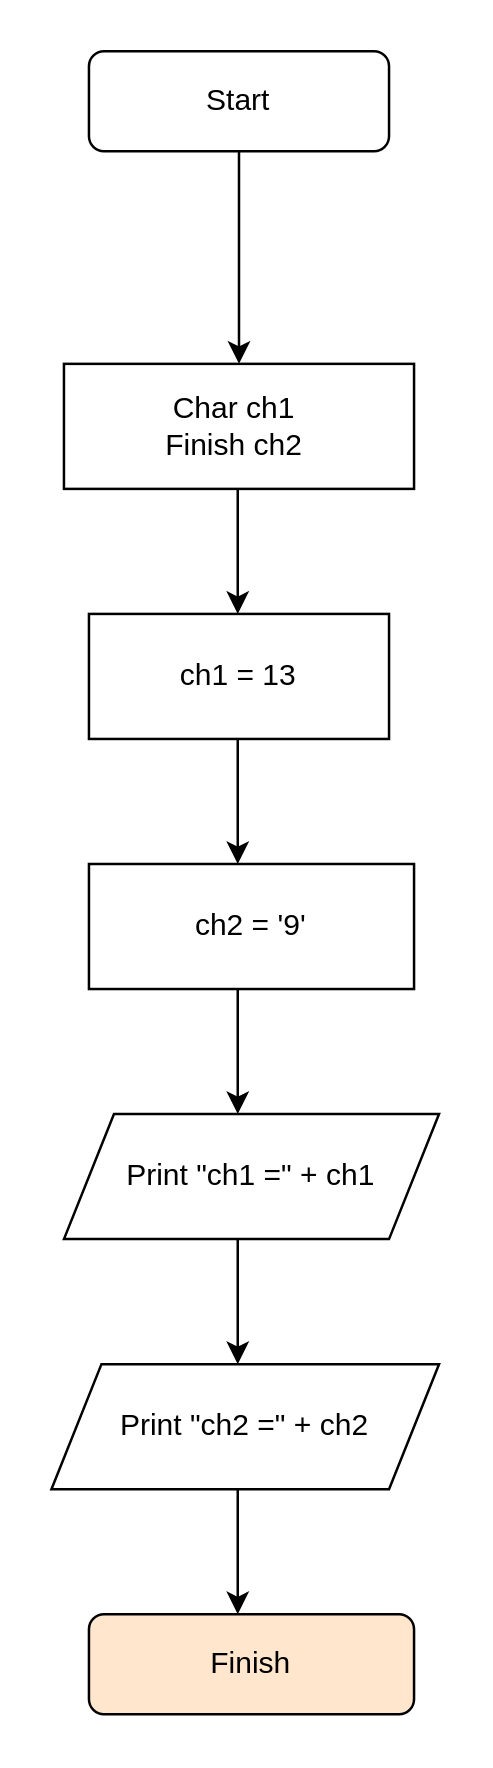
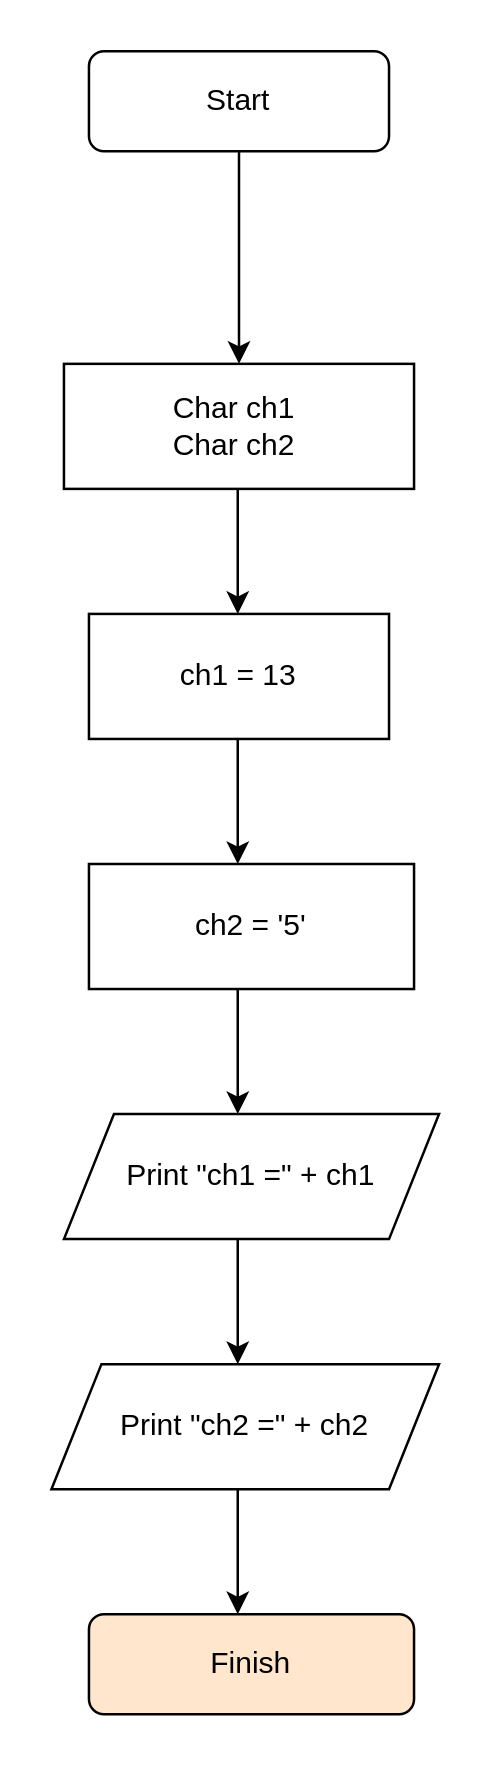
- <mxCell id="4" value="Char ch1&amp;nbsp;&lt;br&gt;Finish ch2&amp;nbsp;" style="rounded=0;whiteSpace=wrap;html=1;" vertex="1" parent="1"><mxGeometry x="25" y="145" width="140" height="50" as="geometry" /></mxCell>
+ <mxCell id="4" value="Char ch1&amp;nbsp;&lt;br&gt;Char ch2&amp;nbsp;" style="rounded=0;whiteSpace=wrap;html=1;" vertex="1" parent="1"><mxGeometry x="25" y="145" width="140" height="50" as="geometry" /></mxCell>
- <mxCell id="8" value="ch2 = '9'" style="rounded=0;whiteSpace=wrap;html=1;" vertex="1" parent="1"><mxGeometry x="35" y="345" width="130" height="50" as="geometry" /></mxCell>
+ <mxCell id="8" value="ch2 = '5'" style="rounded=0;whiteSpace=wrap;html=1;" vertex="1" parent="1"><mxGeometry x="35" y="345" width="130" height="50" as="geometry" /></mxCell>
